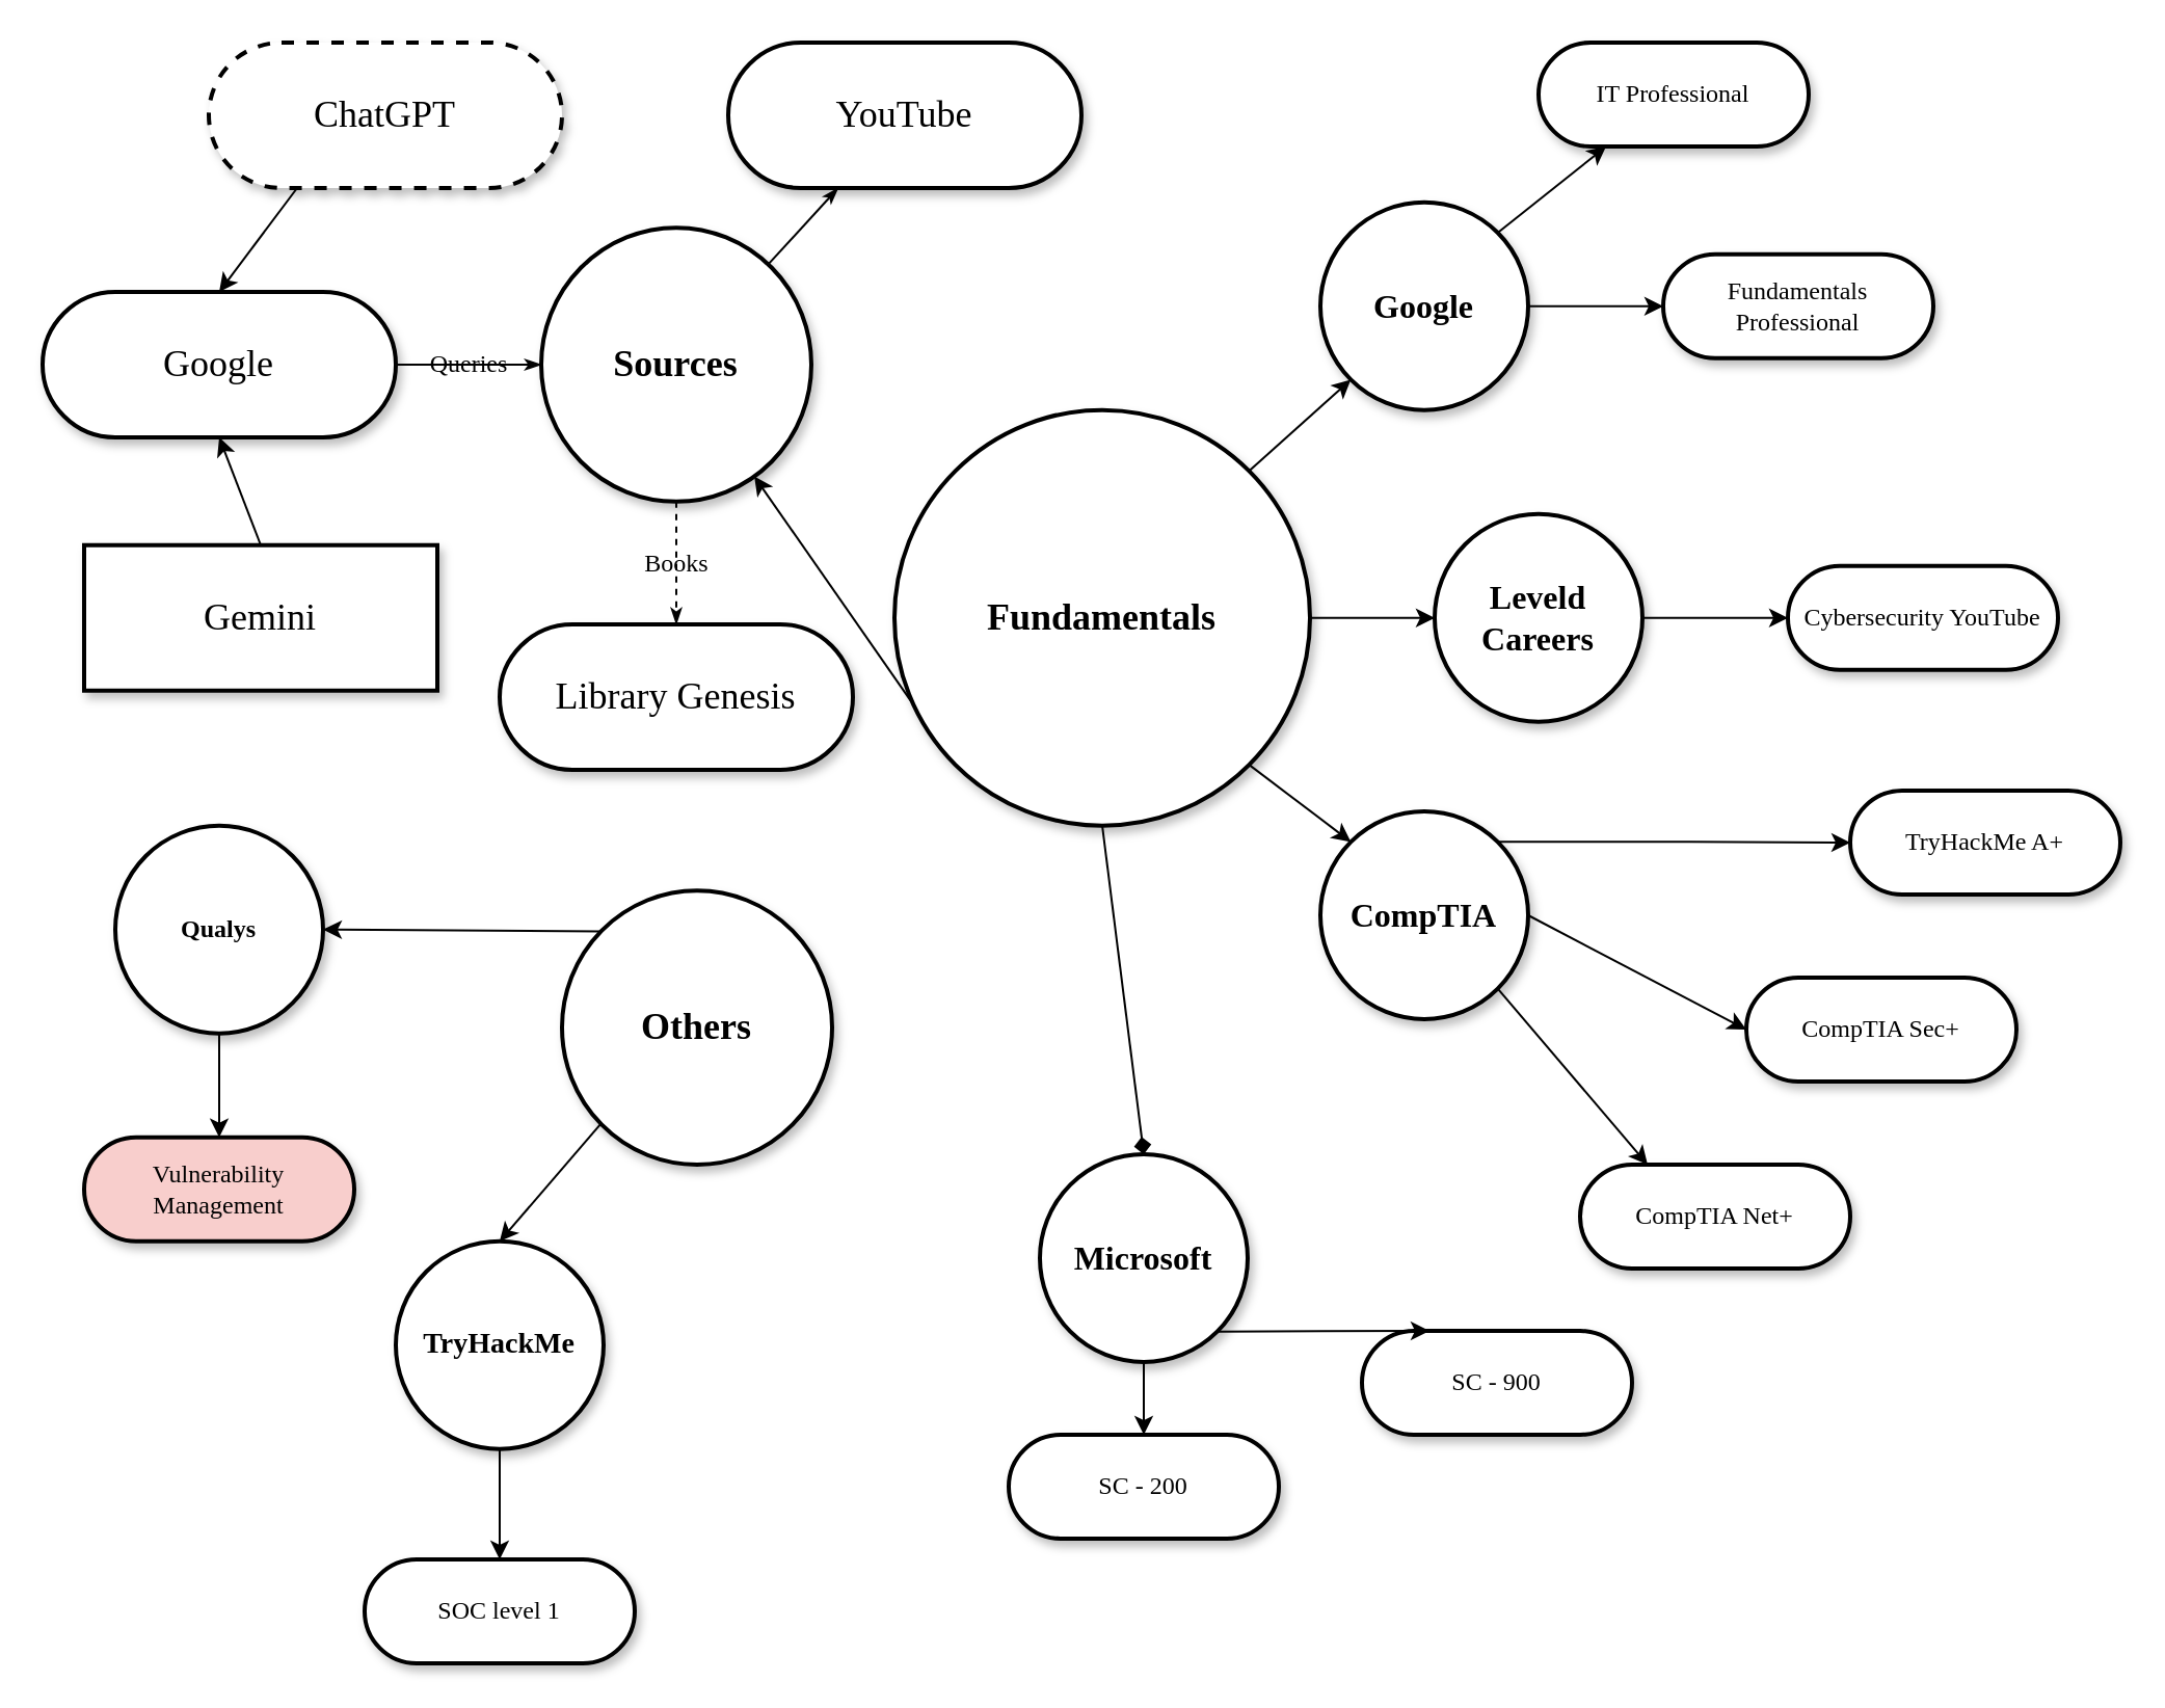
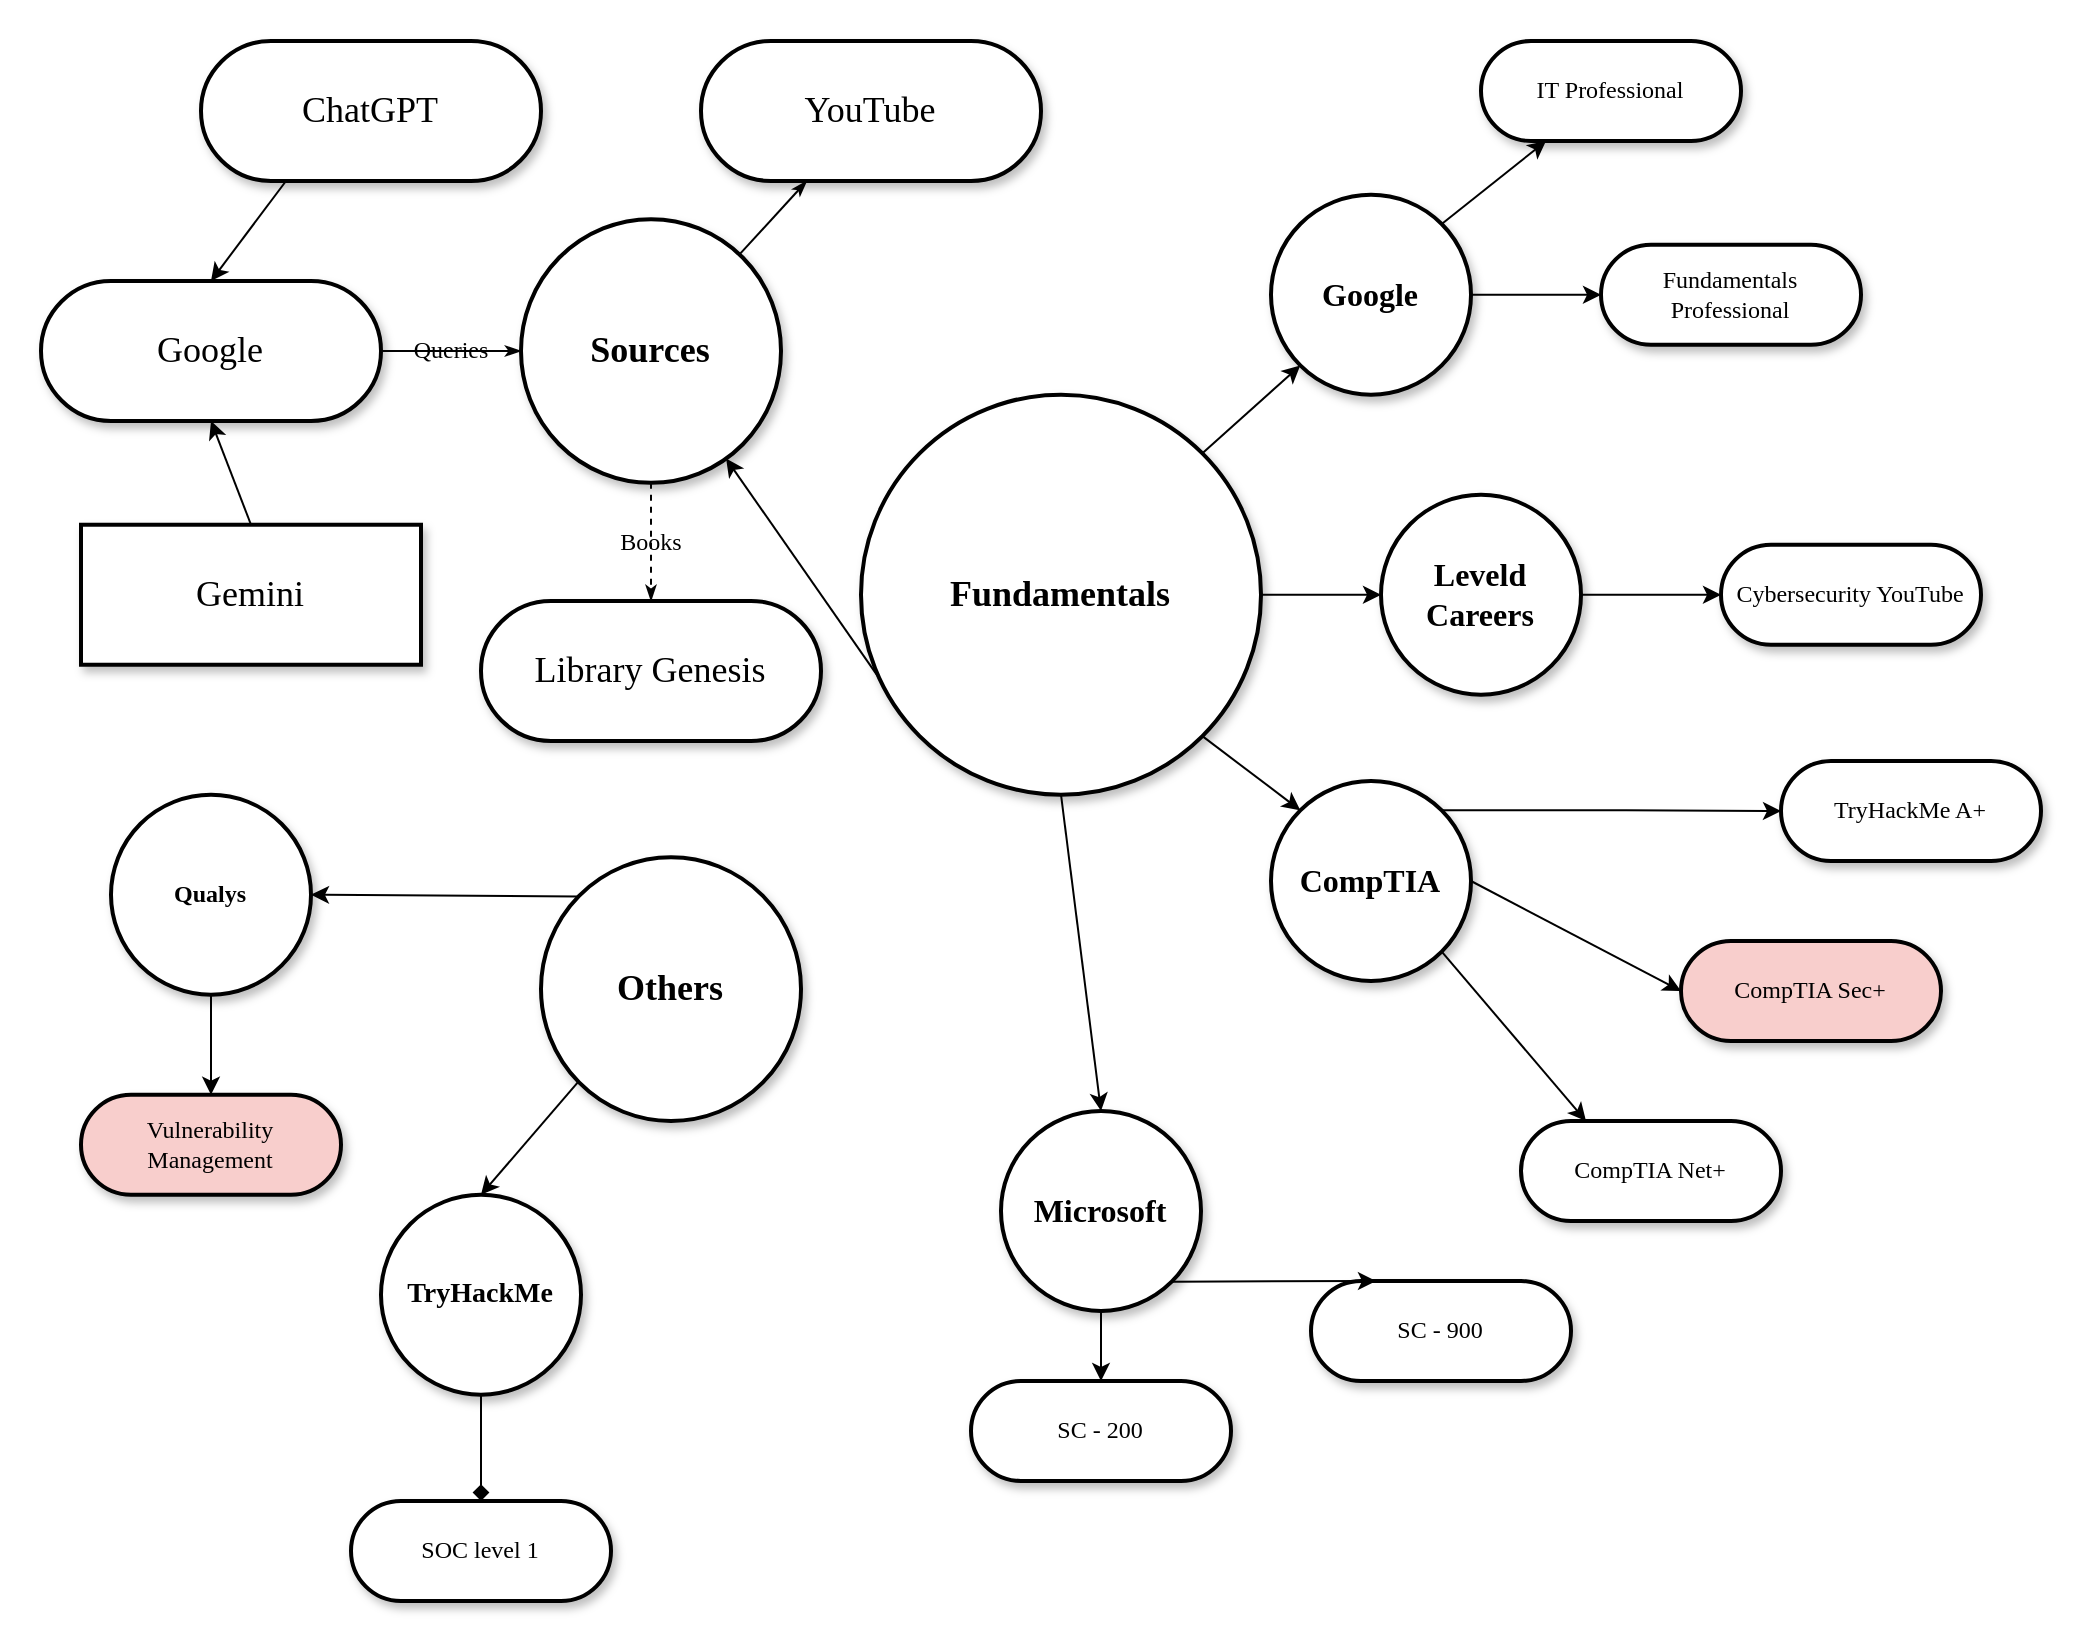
- <mxCell id="14" value="&lt;span&gt;&lt;font style=&quot;font-size: 18px;&quot;&gt;ChatGPT&lt;/font&gt;&lt;/span&gt;" style="whiteSpace=wrap;html=1;rounded=1;shadow=1;comic=0;labelBackgroundColor=none;strokeWidth=2;fontFamily=Verdana;fontSize=12;align=center;arcSize=50;dashed=1;" parent="1" vertex="1"><mxGeometry x="100" y="20" width="170" height="70" as="geometry" /></mxCell>
+ <mxCell id="14" value="&lt;span&gt;&lt;font style=&quot;font-size: 18px;&quot;&gt;ChatGPT&lt;/font&gt;&lt;/span&gt;" style="whiteSpace=wrap;html=1;rounded=1;shadow=1;comic=0;labelBackgroundColor=none;strokeWidth=2;fontFamily=Verdana;fontSize=12;align=center;arcSize=50;" parent="1" vertex="1"><mxGeometry x="100" y="20" width="170" height="70" as="geometry" /></mxCell>
- <mxCell id="29" value="&lt;span&gt;CompTIA Sec+&lt;/span&gt;" style="whiteSpace=wrap;html=1;rounded=1;shadow=1;comic=0;labelBackgroundColor=none;strokeWidth=2;fontFamily=Verdana;fontSize=12;align=center;arcSize=50;" parent="1" vertex="1"><mxGeometry x="840" y="470" width="130" height="50" as="geometry" /></mxCell>
+ <mxCell id="29" value="&lt;span&gt;CompTIA Sec+&lt;/span&gt;" style="whiteSpace=wrap;html=1;rounded=1;shadow=1;comic=0;labelBackgroundColor=none;strokeWidth=2;fontFamily=Verdana;fontSize=12;align=center;arcSize=50;fillColor=#f8cecc;" parent="1" vertex="1"><mxGeometry x="840" y="470" width="130" height="50" as="geometry" /></mxCell>
- <mxCell id="10" style="rounded=0;orthogonalLoop=1;jettySize=auto;html=1;exitX=0.5;exitY=1;exitDx=0;exitDy=0;entryX=0.5;entryY=0;entryDx=0;entryDy=0;endArrow=diamond;" parent="1" source="12" target="39" edge="1"><mxGeometry relative="1" as="geometry"><mxPoint x="580" y="490" as="targetPoint" /></mxGeometry></mxCell>
+ <mxCell id="10" style="rounded=0;orthogonalLoop=1;jettySize=auto;html=1;exitX=0.5;exitY=1;exitDx=0;exitDy=0;entryX=0.5;entryY=0;entryDx=0;entryDy=0;" parent="1" source="12" target="39" edge="1"><mxGeometry relative="1" as="geometry"><mxPoint x="580" y="490" as="targetPoint" /></mxGeometry></mxCell>
- <mxCell id="40" style="edgeStyle=orthogonalEdgeStyle;rounded=0;orthogonalLoop=1;jettySize=auto;html=1;exitX=0.5;exitY=1;exitDx=0;exitDy=0;entryX=0.5;entryY=0;entryDx=0;entryDy=0;" parent="1" source="41" target="49" edge="1"><mxGeometry relative="1" as="geometry" /></mxCell>
+ <mxCell id="40" style="edgeStyle=orthogonalEdgeStyle;rounded=0;orthogonalLoop=1;jettySize=auto;html=1;exitX=0.5;exitY=1;exitDx=0;exitDy=0;entryX=0.5;entryY=0;entryDx=0;entryDy=0;endArrow=diamond;" parent="1" source="41" target="49" edge="1"><mxGeometry relative="1" as="geometry" /></mxCell>
